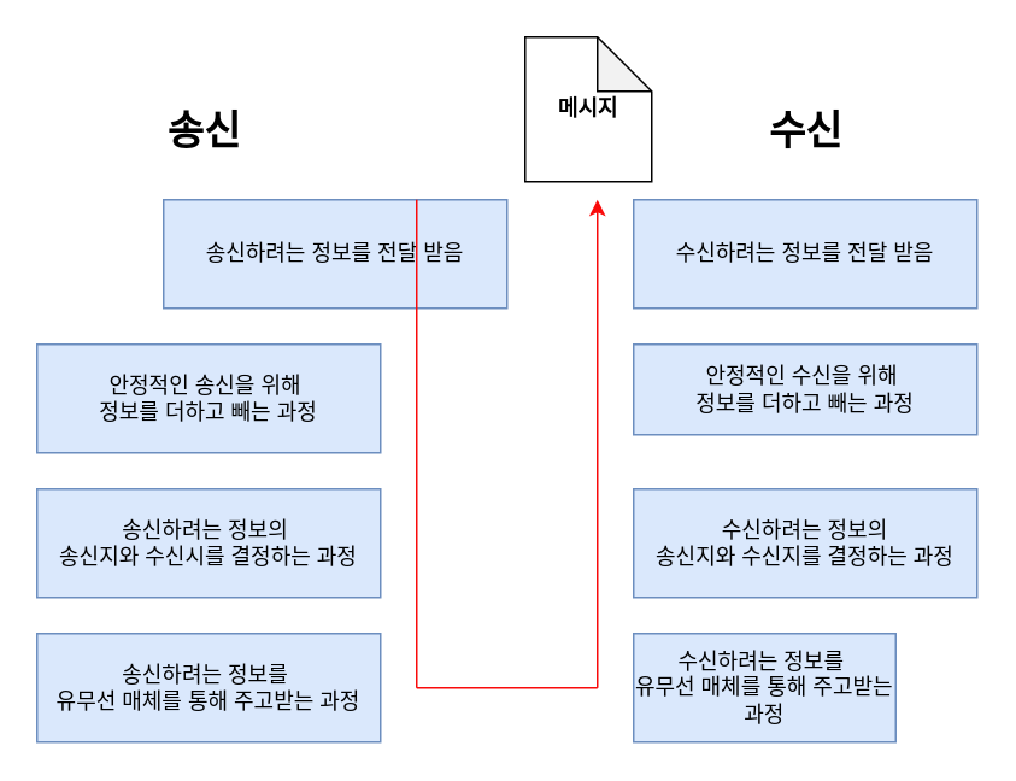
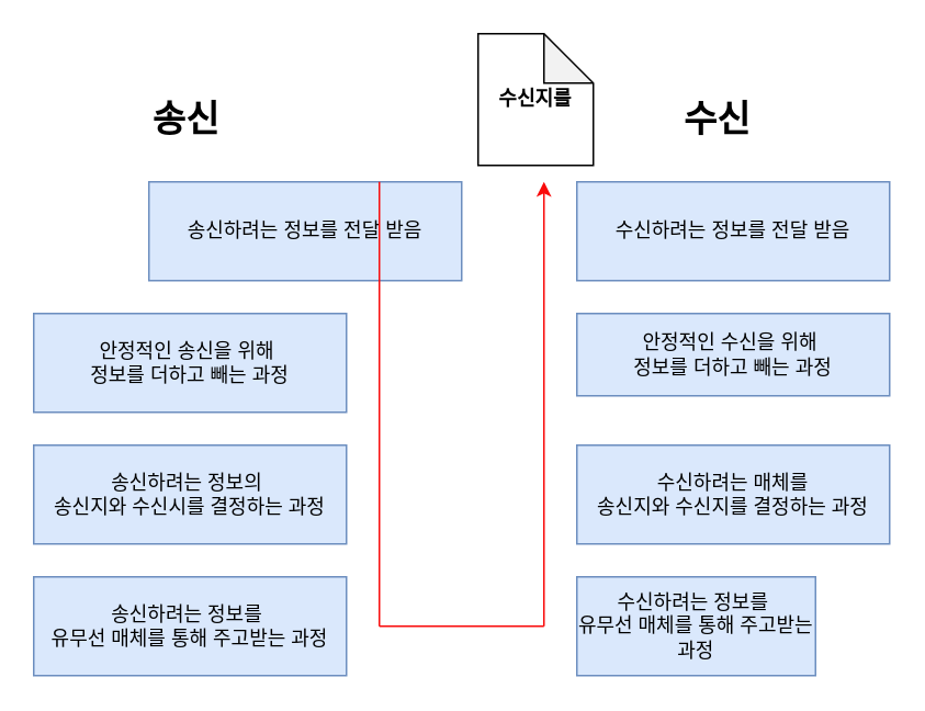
- <mxCell id="15" value="&lt;b&gt;&lt;font face=&quot;Comic Sans MS&quot;&gt;메시지&lt;/font&gt;&lt;/b&gt;" style="shape=note;whiteSpace=wrap;html=1;backgroundOutline=1;darkOpacity=0.05;" vertex="1" parent="1"><mxGeometry x="290" y="20" width="70" height="80" as="geometry" /></mxCell>
+ <mxCell id="15" value="&lt;b&gt;&lt;font face=&quot;Comic Sans MS&quot;&gt;수신지를&lt;/font&gt;&lt;/b&gt;" style="shape=note;whiteSpace=wrap;html=1;backgroundOutline=1;darkOpacity=0.05;" vertex="1" parent="1"><mxGeometry x="290" y="20" width="70" height="80" as="geometry" /></mxCell>
- <mxCell id="11" value="&lt;font face=&quot;Comic Sans MS&quot; style=&quot;font-size: 22px;&quot;&gt;&lt;b&gt;수신&lt;/b&gt;&lt;/font&gt;" style="text;html=1;align=center;verticalAlign=middle;resizable=0;points=[];autosize=1;strokeColor=none;fillColor=none;" vertex="1" parent="1"><mxGeometry x="410" y="53" width="70" height="40" as="geometry" /></mxCell>
+ <mxCell id="11" value="&lt;font face=&quot;Comic Sans MS&quot; style=&quot;font-size: 22px;&quot;&gt;&lt;b&gt;수신&lt;/b&gt;&lt;/font&gt;" style="text;html=1;align=center;verticalAlign=middle;resizable=0;points=[];autosize=1;strokeColor=none;fillColor=none;" vertex="1" parent="1"><mxGeometry x="400" y="53" width="70" height="40" as="geometry" /></mxCell>
- <mxCell id="7" value="수신하려는 정보의&lt;div&gt;송신지와 수신지를 결정하는 과정&lt;/div&gt;" style="rounded=0;whiteSpace=wrap;html=1;fillColor=#dae8fc;strokeColor=#6c8ebf;" vertex="1" parent="1"><mxGeometry x="350" y="270" width="190" height="60" as="geometry" /></mxCell>
+ <mxCell id="7" value="수신하려는 매체를&lt;div&gt;송신지와 수신지를 결정하는 과정&lt;/div&gt;" style="rounded=0;whiteSpace=wrap;html=1;fillColor=#dae8fc;strokeColor=#6c8ebf;" vertex="1" parent="1"><mxGeometry x="350" y="270" width="190" height="60" as="geometry" /></mxCell>
